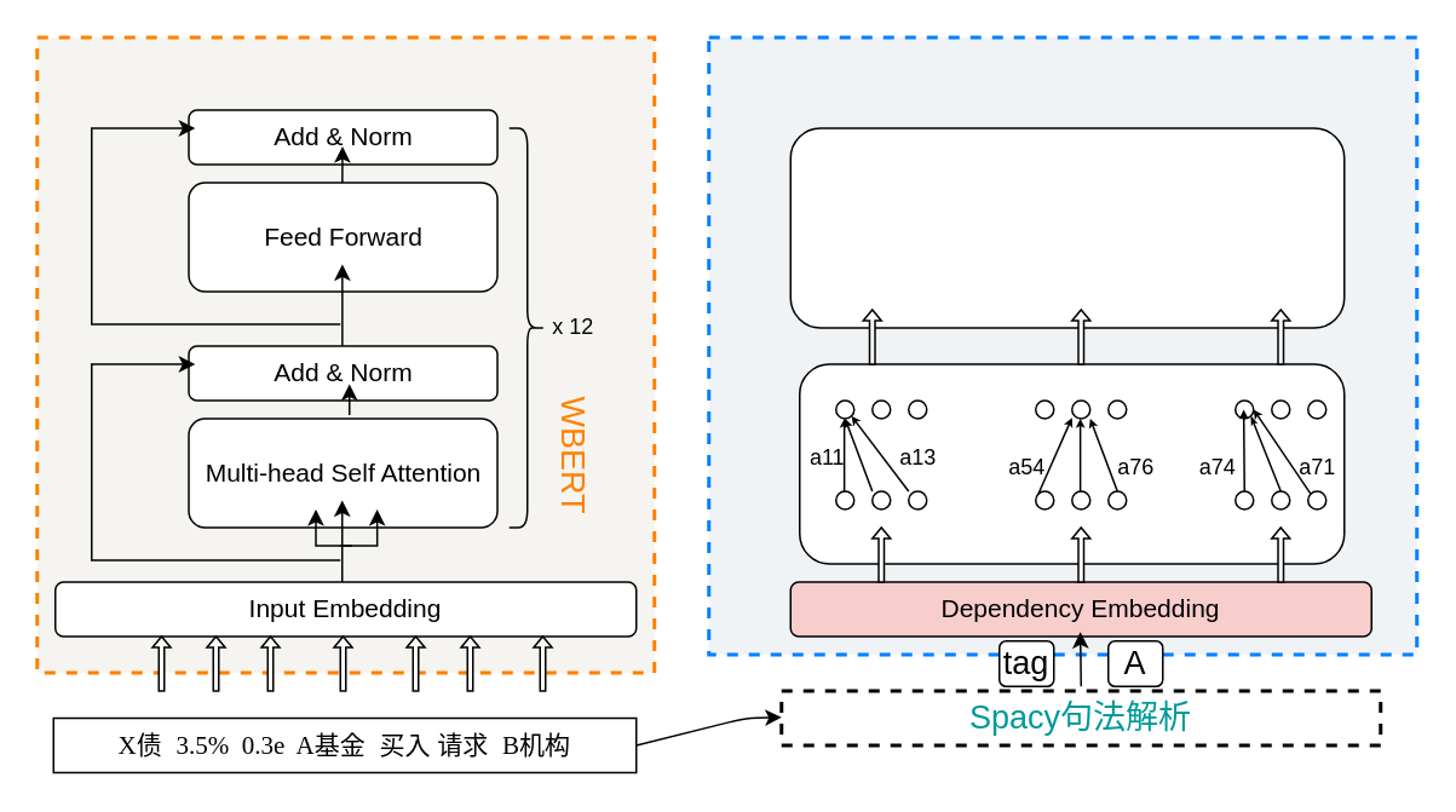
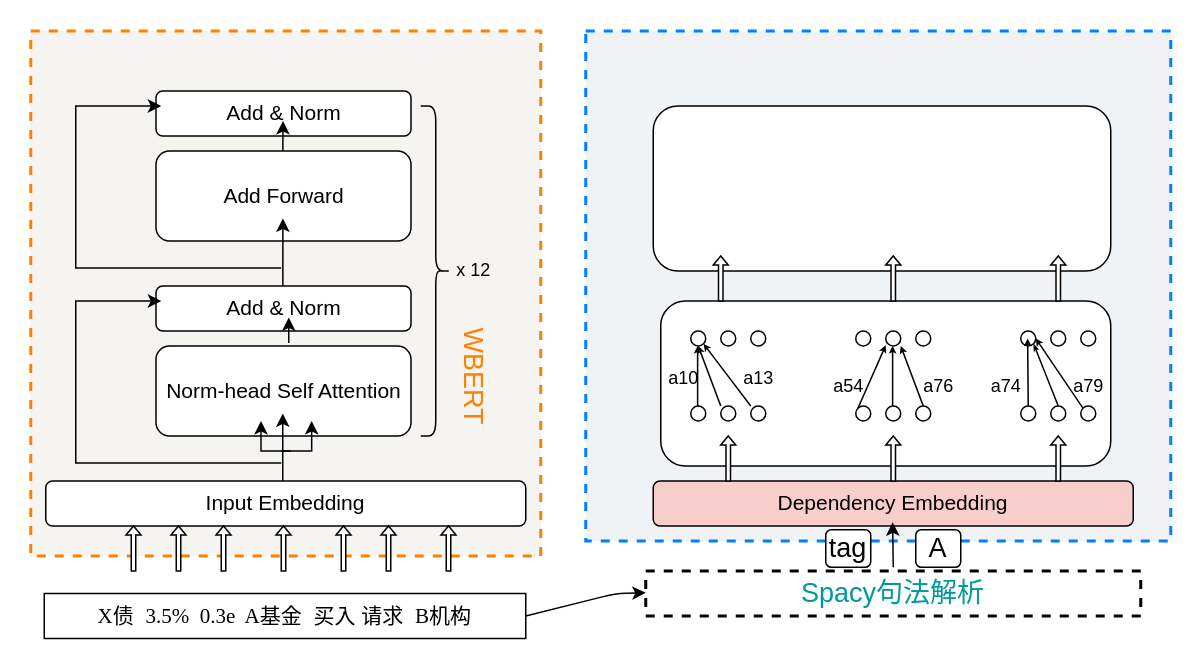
- <mxCell id="22" value="Feed Forward" style="rounded=1;whiteSpace=wrap;html=1;fontSize=14;strokeWidth=1;" vertex="1" parent="1"><mxGeometry x="103.5" y="100" width="170" height="60" as="geometry" /></mxCell>
+ <mxCell id="22" value="Add Forward" style="rounded=1;whiteSpace=wrap;html=1;fontSize=14;strokeWidth=1;" vertex="1" parent="1"><mxGeometry x="103.5" y="100" width="170" height="60" as="geometry" /></mxCell>
- <mxCell id="54" value="&lt;font style=&quot;font-size: 12px&quot;&gt;a11&lt;/font&gt;" style="text;html=1;resizable=0;autosize=1;align=center;verticalAlign=middle;points=[];fillColor=none;strokeColor=none;rounded=0;sketch=0;fontSize=18;fontColor=#000000;" vertex="1" parent="1"><mxGeometry x="440" y="235" width="30" height="30" as="geometry" /></mxCell>
+ <mxCell id="54" value="&lt;font style=&quot;font-size: 12px&quot;&gt;a10&lt;/font&gt;" style="text;html=1;resizable=0;autosize=1;align=center;verticalAlign=middle;points=[];fillColor=none;strokeColor=none;rounded=0;sketch=0;fontSize=18;fontColor=#000000;" vertex="1" parent="1"><mxGeometry x="440" y="235" width="30" height="30" as="geometry" /></mxCell>
- <mxCell id="70" value="&lt;font style=&quot;font-size: 12px&quot;&gt;a71&lt;/font&gt;" style="text;html=1;resizable=0;autosize=1;align=center;verticalAlign=middle;points=[];fillColor=none;strokeColor=none;rounded=0;sketch=0;fontSize=18;fontColor=#000000;" vertex="1" parent="1"><mxGeometry x="705" y="240" width="40" height="30" as="geometry" /></mxCell>
+ <mxCell id="70" value="&lt;font style=&quot;font-size: 12px&quot;&gt;a79&lt;/font&gt;" style="text;html=1;resizable=0;autosize=1;align=center;verticalAlign=middle;points=[];fillColor=none;strokeColor=none;rounded=0;sketch=0;fontSize=18;fontColor=#000000;" vertex="1" parent="1"><mxGeometry x="705" y="240" width="40" height="30" as="geometry" /></mxCell>
- <mxCell id="14" value="Multi-head Self Attention" style="rounded=1;whiteSpace=wrap;html=1;fontSize=14;strokeWidth=1;" vertex="1" parent="1"><mxGeometry x="103.5" y="230" width="170" height="60" as="geometry" /></mxCell>
+ <mxCell id="14" value="Norm-head Self Attention" style="rounded=1;whiteSpace=wrap;html=1;fontSize=14;strokeWidth=1;" vertex="1" parent="1"><mxGeometry x="103.5" y="230" width="170" height="60" as="geometry" /></mxCell>
